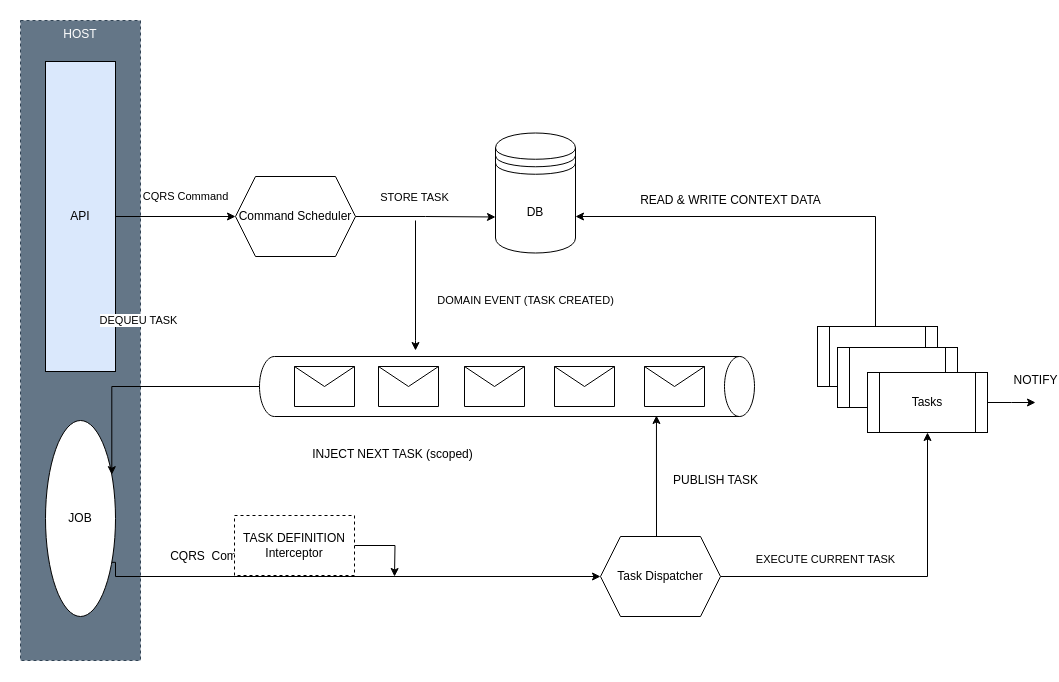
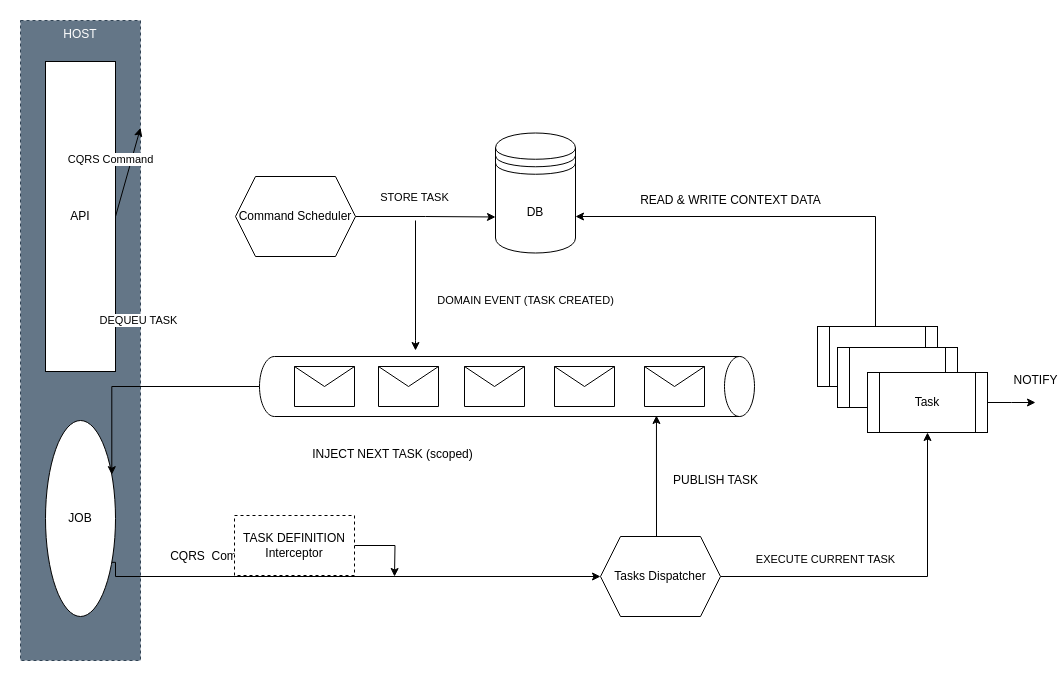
- <mxCell id="3" value="API" style="rounded=0;whiteSpace=wrap;html=1;fillColor=#dae8fc;" parent="1" vertex="1"><mxGeometry x="45" y="61" width="70" height="310" as="geometry" /></mxCell>
+ <mxCell id="3" value="API" style="rounded=0;whiteSpace=wrap;html=1;" parent="1" vertex="1"><mxGeometry x="45" y="61" width="70" height="310" as="geometry" /></mxCell>
- <mxCell id="11" value="CQRS Command" style="endArrow=classic;startArrow=none;html=1;rounded=0;entryX=0;entryY=0.5;entryDx=0;entryDy=0;exitX=1;exitY=0.5;exitDx=0;exitDy=0;startFill=0;" parent="1" source="3" target="10" edge="1"><mxGeometry x="0.167" y="20" width="50" height="50" relative="1" as="geometry"><mxPoint x="165" y="356" as="sourcePoint" /><mxPoint x="215" y="306" as="targetPoint" /><mxPoint as="offset" /></mxGeometry></mxCell>
+ <mxCell id="11" value="CQRS Command" style="endArrow=classic;startArrow=none;html=1;rounded=0;exitX=1;exitY=0.5;exitDx=0;exitDy=0;startFill=0;" parent="1" source="3" target="2" edge="1"><mxGeometry x="0.167" y="20" width="50" height="50" relative="1" as="geometry"><mxPoint x="165" y="356" as="sourcePoint" /><mxPoint x="215" y="306" as="targetPoint" /><mxPoint as="offset" /></mxGeometry></mxCell>
- <mxCell id="30" value="Tasks" style="shape=process;whiteSpace=wrap;html=1;backgroundOutline=1;fontColor=default;" parent="27" vertex="1"><mxGeometry x="50" y="46" width="120" height="60" as="geometry" /></mxCell>
+ <mxCell id="30" value="Task" style="shape=process;whiteSpace=wrap;html=1;backgroundOutline=1;fontColor=default;" parent="27" vertex="1"><mxGeometry x="50" y="46" width="120" height="60" as="geometry" /></mxCell>
- <mxCell id="24" value="Task Dispatcher" style="shape=hexagon;perimeter=hexagonPerimeter2;whiteSpace=wrap;html=1;fixedSize=1;" parent="1" vertex="1"><mxGeometry x="600" y="536" width="120" height="80" as="geometry" /></mxCell>
+ <mxCell id="24" value="Tasks Dispatcher" style="shape=hexagon;perimeter=hexagonPerimeter2;whiteSpace=wrap;html=1;fixedSize=1;" parent="1" vertex="1"><mxGeometry x="600" y="536" width="120" height="80" as="geometry" /></mxCell>
